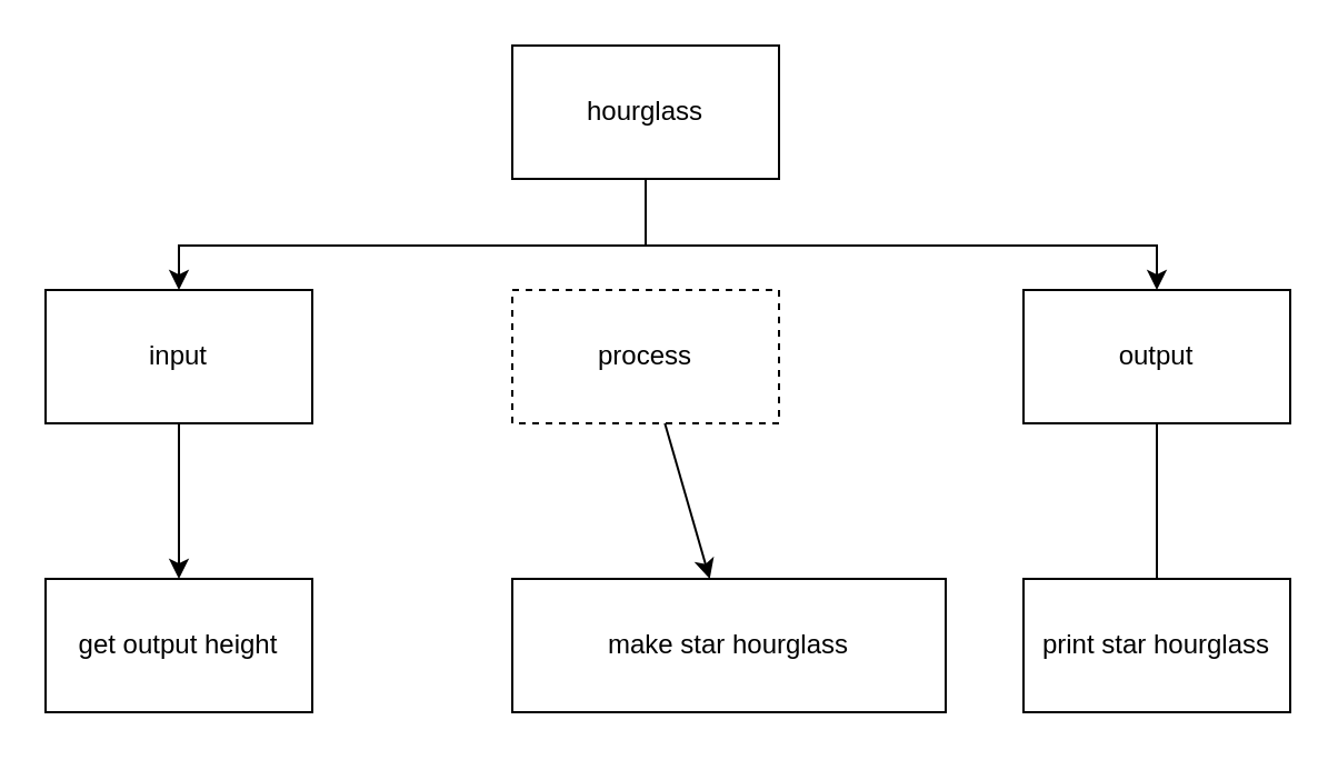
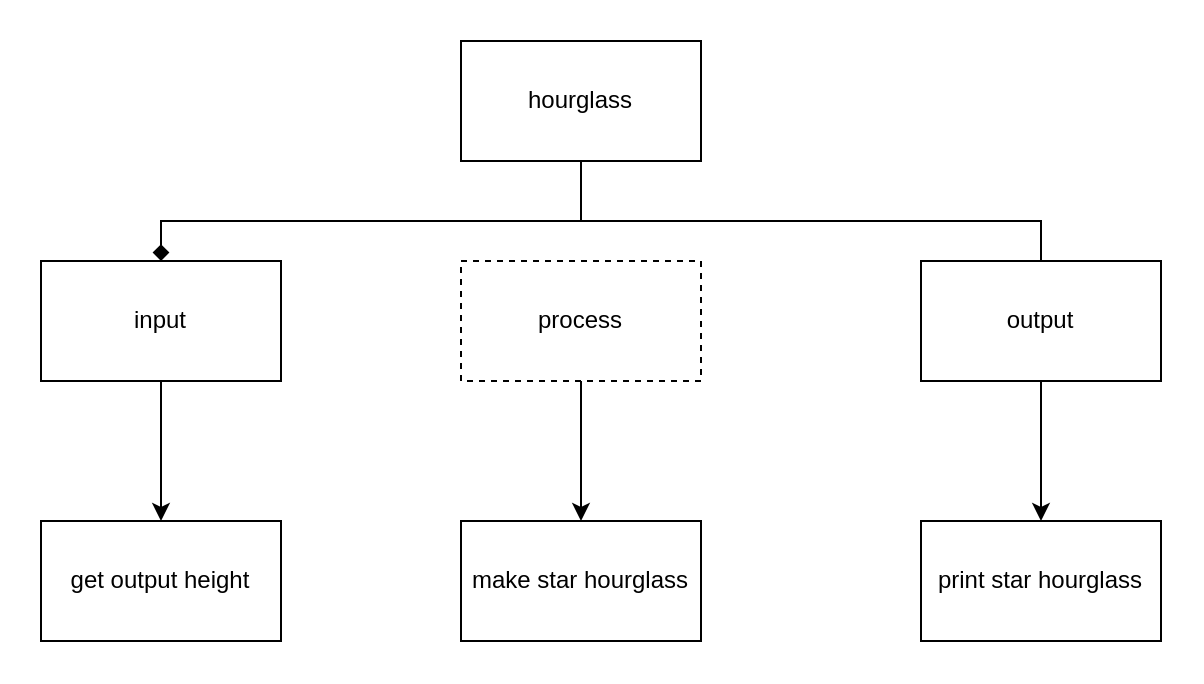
- <mxCell id="12" style="edgeStyle=none;rounded=0;html=1;entryX=0.5;entryY=0;entryDx=0;entryDy=0;" parent="1" source="13" target="10" edge="1"><mxGeometry relative="1" as="geometry"><Array as="points"><mxPoint x="290" y="110" /><mxPoint x="80" y="110" /></Array></mxGeometry></mxCell>
+ <mxCell id="12" style="edgeStyle=none;rounded=0;html=1;entryX=0.5;entryY=0;entryDx=0;entryDy=0;endArrow=diamond;" parent="1" source="13" target="10" edge="1"><mxGeometry relative="1" as="geometry"><Array as="points"><mxPoint x="290" y="110" /><mxPoint x="80" y="110" /></Array></mxGeometry></mxCell>
- <mxCell id="11" style="edgeStyle=none;html=1;entryX=0.5;entryY=0;entryDx=0;entryDy=0;rounded=0;" parent="1" source="13" target="8" edge="1"><mxGeometry relative="1" as="geometry"><Array as="points"><mxPoint x="290" y="110" /><mxPoint x="520" y="110" /></Array></mxGeometry></mxCell>
+ <mxCell id="11" style="edgeStyle=none;html=1;entryX=0.5;entryY=0;entryDx=0;entryDy=0;rounded=0;endArrow=none;" parent="1" source="13" target="8" edge="1"><mxGeometry relative="1" as="geometry"><Array as="points"><mxPoint x="290" y="110" /><mxPoint x="520" y="110" /></Array></mxGeometry></mxCell>
- <mxCell id="7" value="" style="edgeStyle=none;html=1;endArrow=none;" parent="1" source="8" target="5" edge="1"><mxGeometry relative="1" as="geometry" /></mxCell>
+ <mxCell id="7" value="" style="edgeStyle=none;html=1;" parent="1" source="8" target="5" edge="1"><mxGeometry relative="1" as="geometry" /></mxCell>
- <mxCell id="6" value="make star hourglass" style="rounded=0;whiteSpace=wrap;html=1;" parent="1" vertex="1"><mxGeometry x="230" y="260" width="195" height="60" as="geometry" /></mxCell>
+ <mxCell id="6" value="make star hourglass" style="rounded=0;whiteSpace=wrap;html=1;" parent="1" vertex="1"><mxGeometry x="230" y="260" width="120" height="60" as="geometry" /></mxCell>
